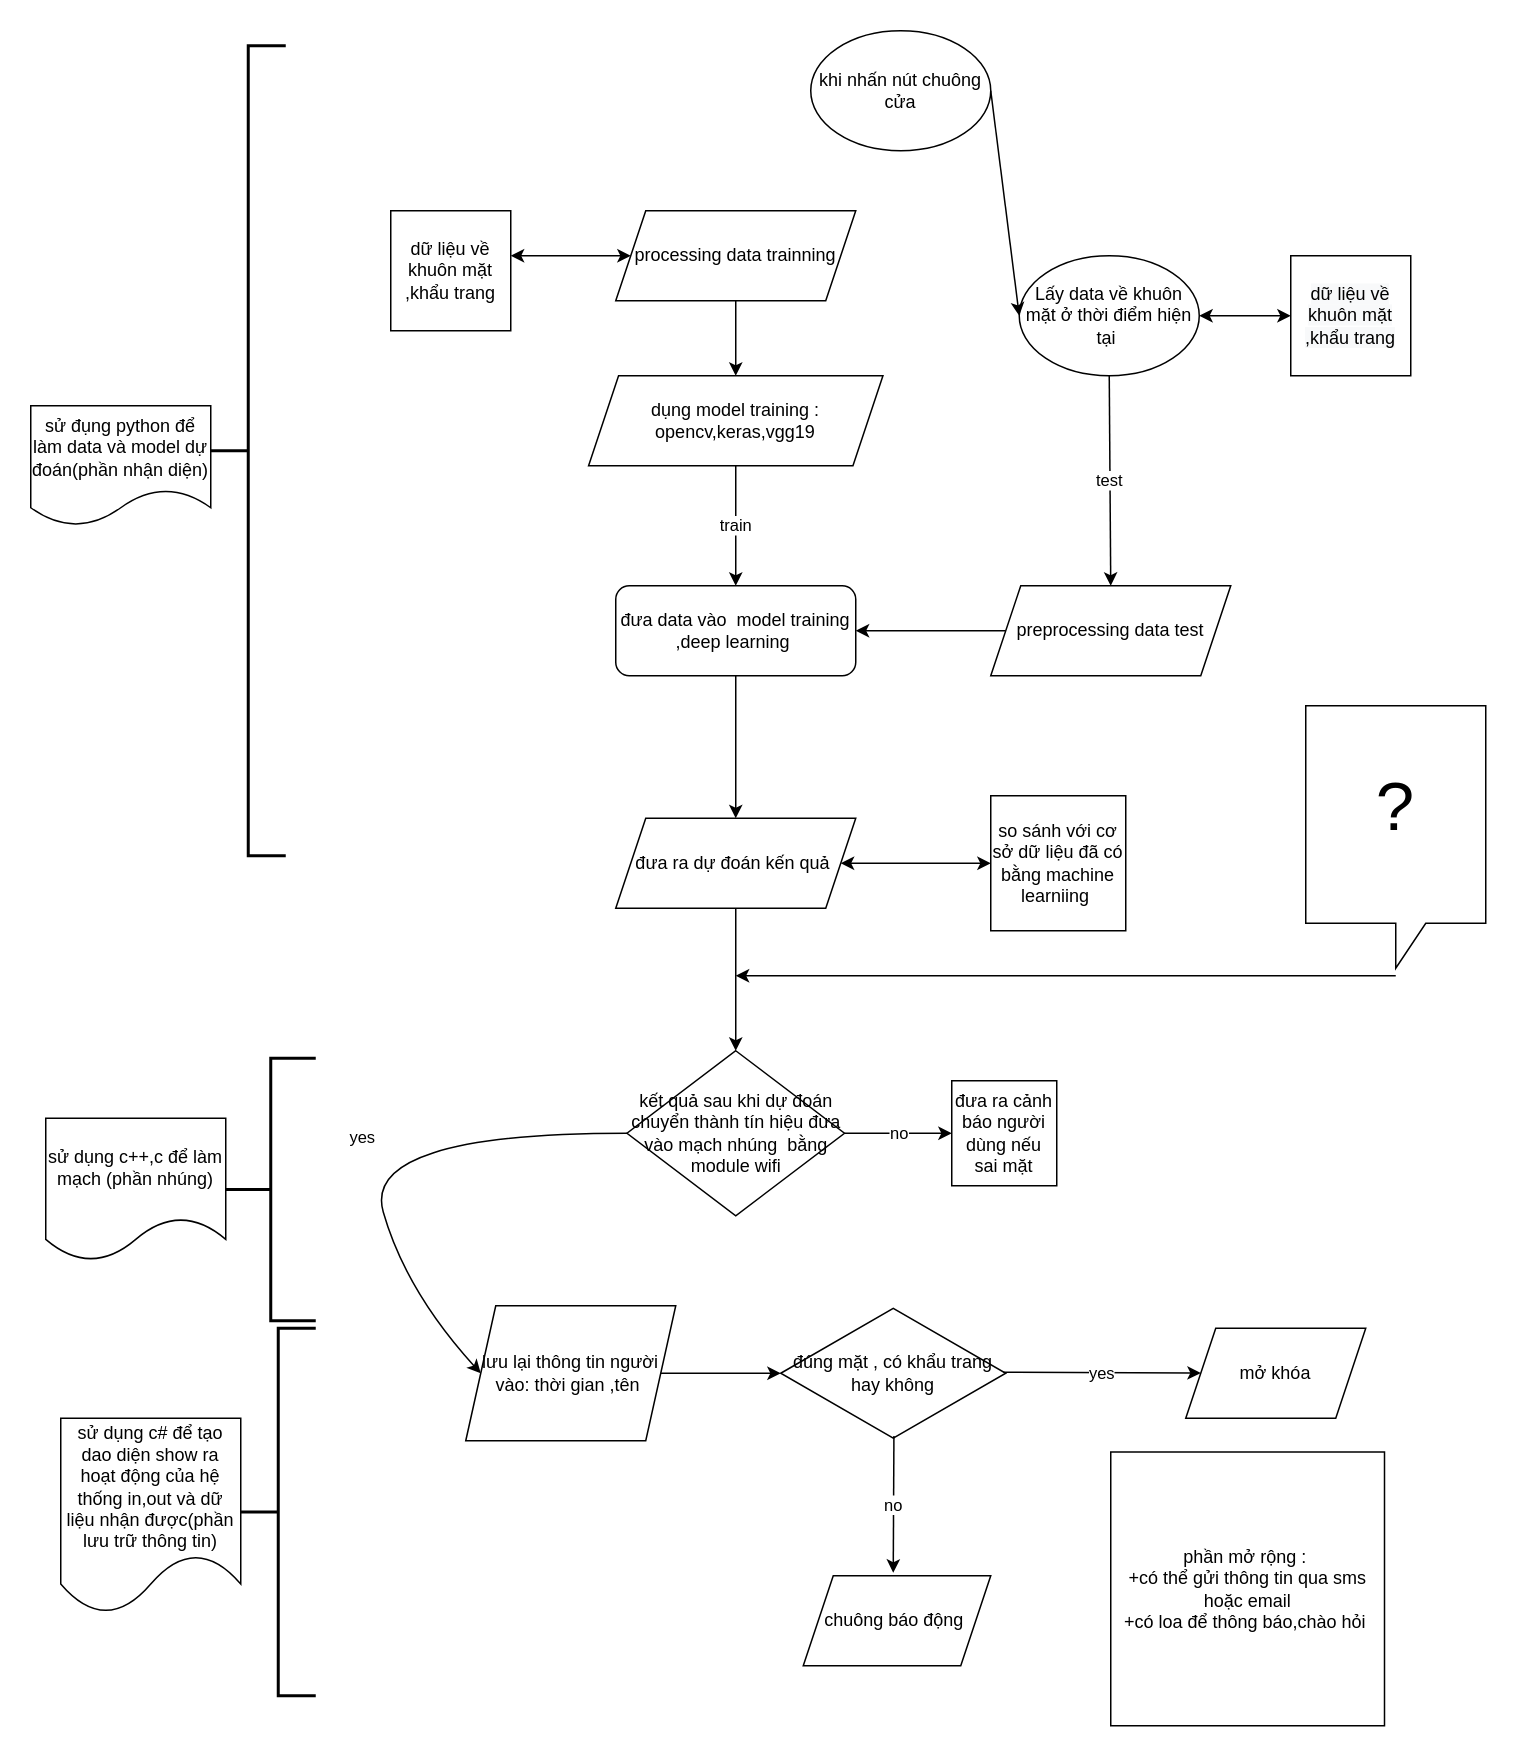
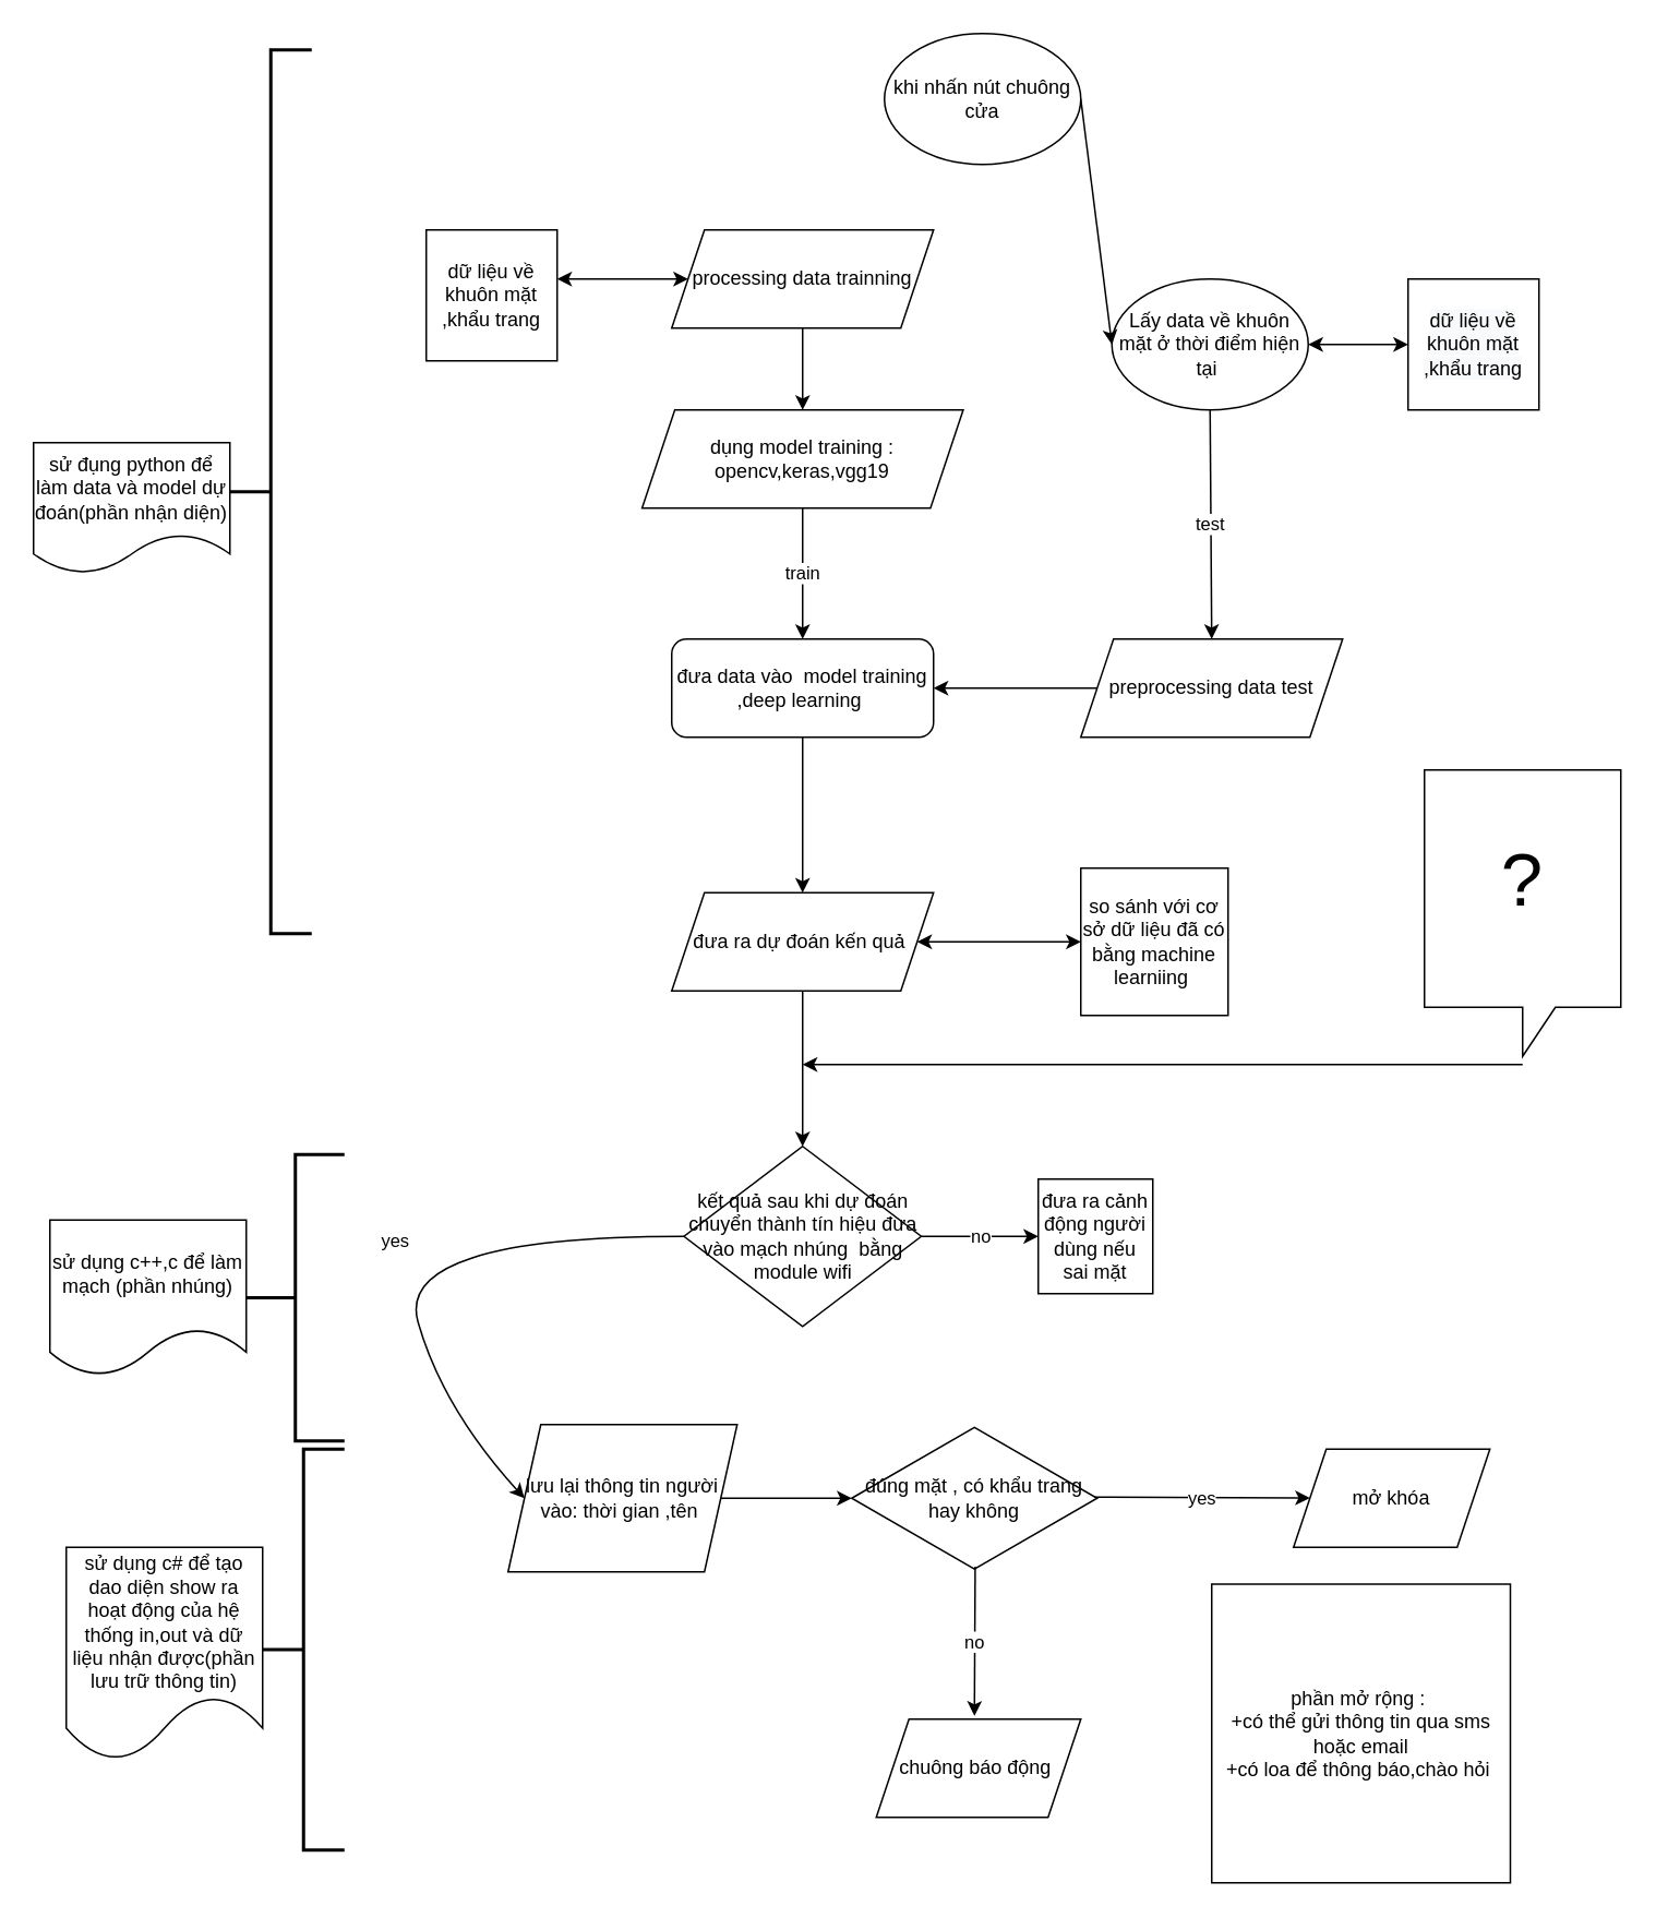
- <mxCell id="20" value="đưa ra cảnh báo người dùng nếu sai mặt" style="whiteSpace=wrap;html=1;aspect=fixed;" parent="1" vertex="1"><mxGeometry x="634" y="720" width="70" height="70" as="geometry" /></mxCell>
+ <mxCell id="20" value="đưa ra cảnh động người dùng nếu sai mặt" style="whiteSpace=wrap;html=1;aspect=fixed;" parent="1" vertex="1"><mxGeometry x="634" y="720" width="70" height="70" as="geometry" /></mxCell>
